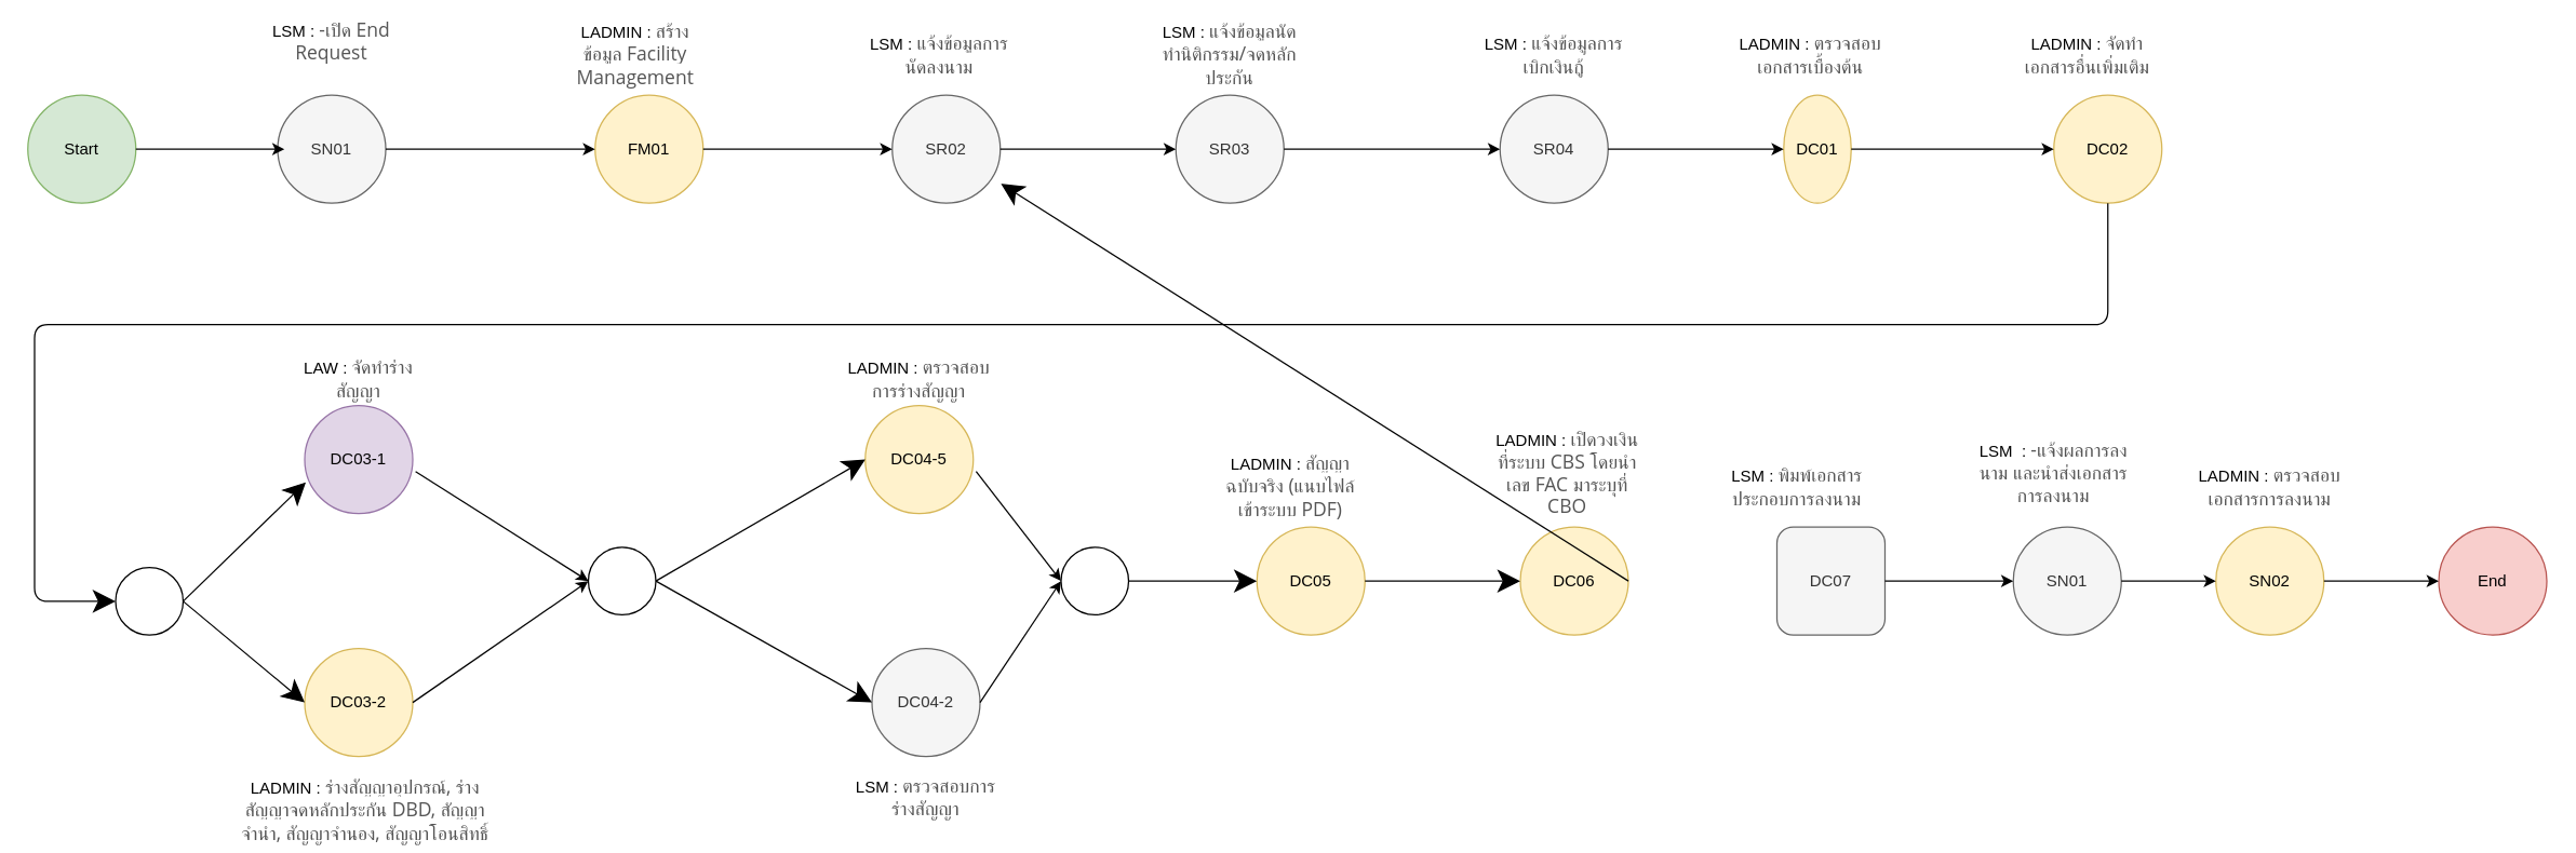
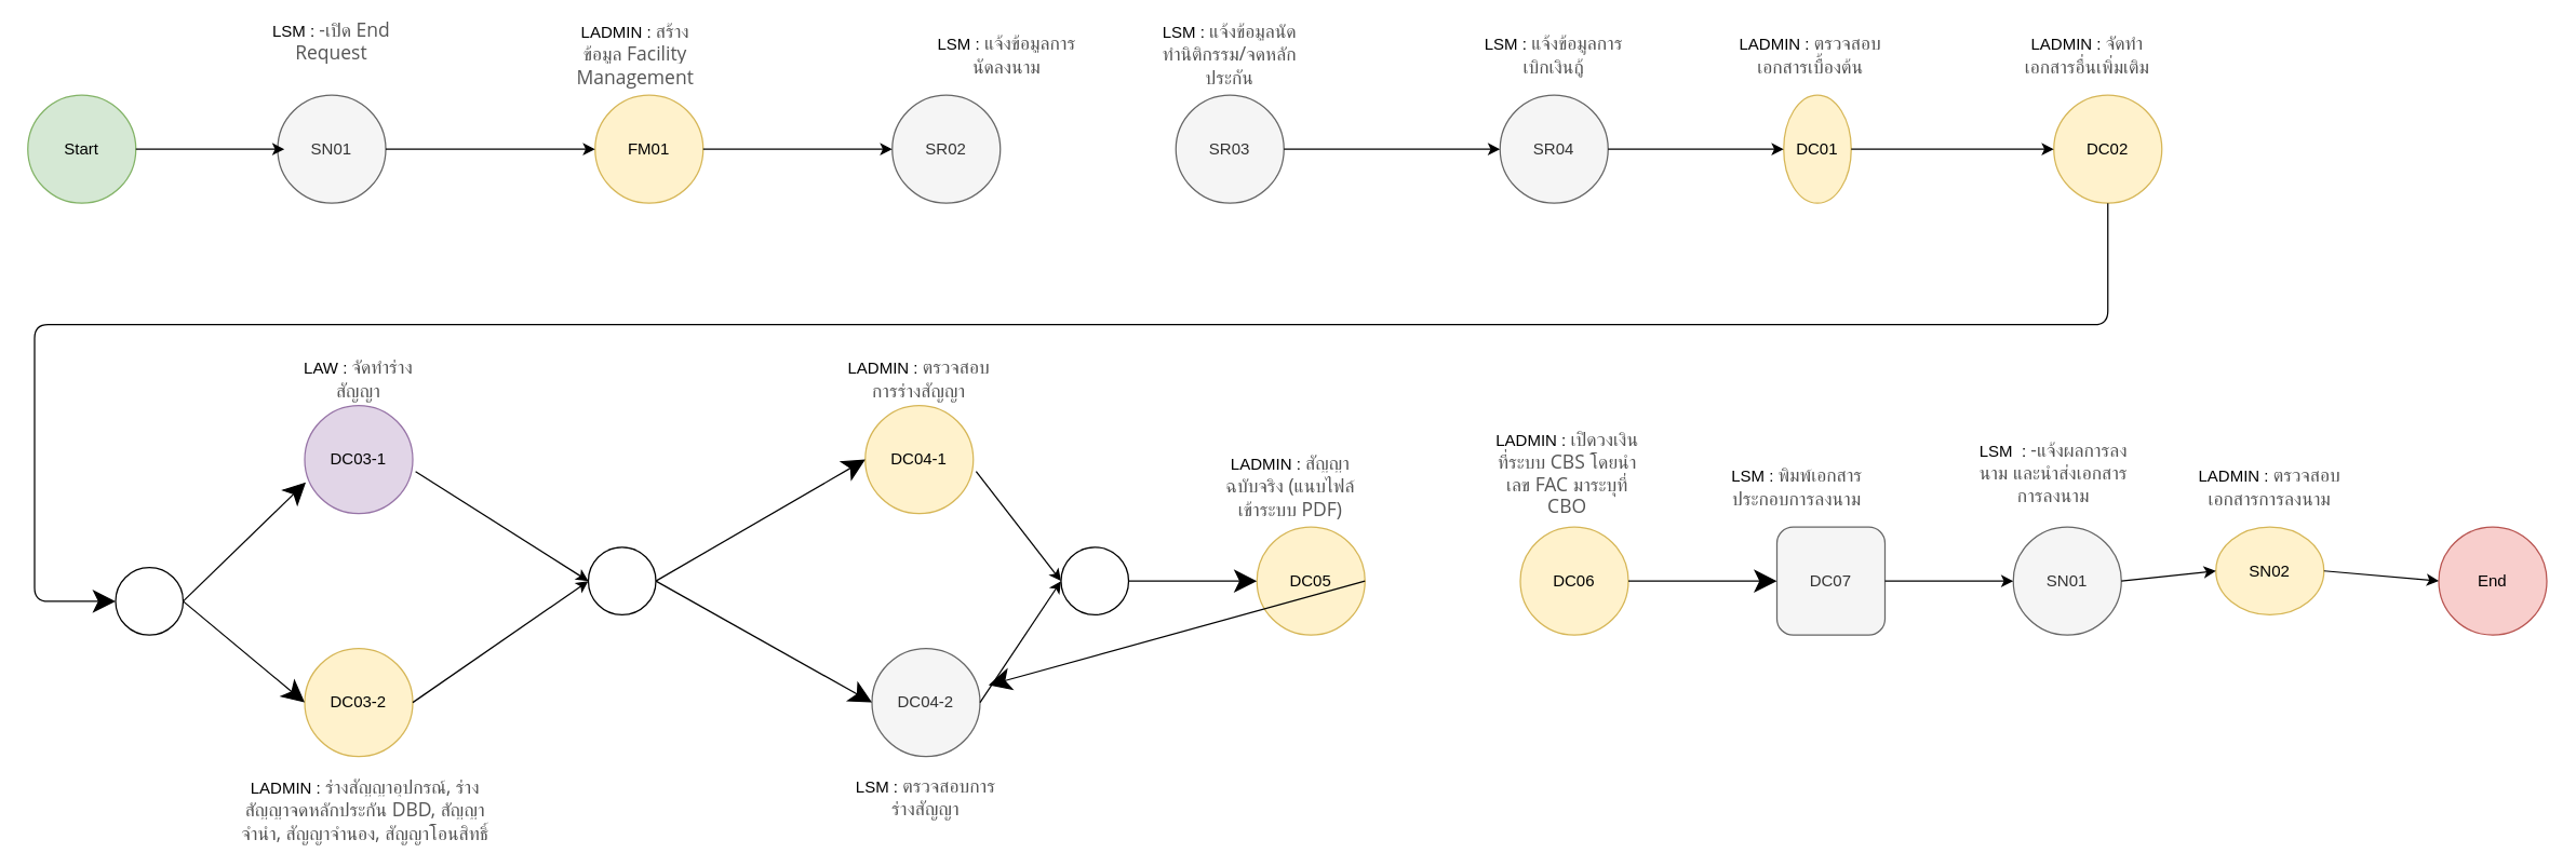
- <mxCell id="5" value="LSM :&amp;nbsp;&lt;span style=&quot;color: rgb(85 , 85 , 85) ; font-family: &amp;#34;open sans&amp;#34; , sans-serif ; font-size: 14px ; text-align: left ; background-color: rgb(255 , 255 , 255)&quot;&gt;แจ้งข้อมูลการนัดลงนาม&lt;/span&gt;" style="text;html=1;strokeColor=none;fillColor=none;align=center;verticalAlign=middle;whiteSpace=wrap;rounded=0;" parent="1" vertex="1"><mxGeometry x="640" y="30" width="110" height="20" as="geometry" /></mxCell>
+ <mxCell id="5" value="LSM :&amp;nbsp;&lt;span style=&quot;color: rgb(85 , 85 , 85) ; font-family: &amp;#34;open sans&amp;#34; , sans-serif ; font-size: 14px ; text-align: left ; background-color: rgb(255 , 255 , 255)&quot;&gt;แจ้งข้อมูลการนัดลงนาม&lt;/span&gt;" style="text;html=1;strokeColor=none;fillColor=none;align=center;verticalAlign=middle;whiteSpace=wrap;rounded=0;" parent="1" vertex="1"><mxGeometry x="690" y="30" width="110" height="20" as="geometry" /></mxCell>
- <mxCell id="12" value="" style="endArrow=classic;html=1;exitX=1;exitY=0.5;exitDx=0;exitDy=0;entryX=0;entryY=0.5;entryDx=0;entryDy=0;" parent="1" source="7" target="10" edge="1"><mxGeometry width="50" height="50" relative="1" as="geometry"><mxPoint x="590" y="150" as="sourcePoint" /><mxPoint x="640" y="100" as="targetPoint" /></mxGeometry></mxCell>
- <mxCell id="43" value="" style="endArrow=classic;html=1;startSize=14;endSize=14;sourcePerimeterSpacing=8;targetPerimeterSpacing=8;exitX=1;exitY=0.5;exitDx=0;exitDy=0;" parent="1" source="41" target="7" edge="1"><mxGeometry width="50" height="50" relative="1" as="geometry"><mxPoint x="930" y="590" as="sourcePoint" /><mxPoint x="980" y="540" as="targetPoint" /></mxGeometry></mxCell>
+ <mxCell id="43" value="" style="endArrow=classic;html=1;startSize=14;endSize=14;sourcePerimeterSpacing=8;targetPerimeterSpacing=8;exitX=1;exitY=0.5;exitDx=0;exitDy=0;entryX=0;entryY=0.5;entryDx=0;entryDy=0;" parent="1" source="41" target="23" edge="1"><mxGeometry width="50" height="50" relative="1" as="geometry"><mxPoint x="930" y="590" as="sourcePoint" /><mxPoint x="980" y="540" as="targetPoint" /></mxGeometry></mxCell>
- <mxCell id="19" value="DC04-5" style="ellipse;whiteSpace=wrap;html=1;aspect=fixed;fillColor=#fff2cc;strokeColor=#d6b656;" parent="1" vertex="1"><mxGeometry x="640" y="300" width="80" height="80" as="geometry" /></mxCell>
+ <mxCell id="19" value="DC04-1" style="ellipse;whiteSpace=wrap;html=1;aspect=fixed;fillColor=#fff2cc;strokeColor=#d6b656;" parent="1" vertex="1"><mxGeometry x="640" y="300" width="80" height="80" as="geometry" /></mxCell>
- <mxCell id="42" value="" style="endArrow=classic;html=1;startSize=14;endSize=14;sourcePerimeterSpacing=8;targetPerimeterSpacing=8;exitX=1;exitY=0.5;exitDx=0;exitDy=0;entryX=0;entryY=0.5;entryDx=0;entryDy=0;" parent="1" source="39" target="41" edge="1"><mxGeometry width="50" height="50" relative="1" as="geometry"><mxPoint x="930" y="590" as="sourcePoint" /><mxPoint x="1110" y="430" as="targetPoint" /></mxGeometry></mxCell>
+ <mxCell id="42" value="" style="endArrow=classic;html=1;startSize=14;endSize=14;sourcePerimeterSpacing=8;targetPerimeterSpacing=8;exitX=1;exitY=0.5;exitDx=0;exitDy=0;" parent="1" source="39" target="18" edge="1"><mxGeometry width="50" height="50" relative="1" as="geometry"><mxPoint x="930" y="590" as="sourcePoint" /><mxPoint x="1110" y="430" as="targetPoint" /></mxGeometry></mxCell>
- <mxCell id="26" value="SN02" style="ellipse;whiteSpace=wrap;html=1;aspect=fixed;fillColor=#fff2cc;strokeColor=#d6b656;" parent="1" vertex="1"><mxGeometry x="1640" y="390" width="80" height="80" as="geometry" /></mxCell>
+ <mxCell id="26" value="SN02" style="ellipse;whiteSpace=wrap;html=1;aspect=fixed;fillColor=#fff2cc;strokeColor=#d6b656;" parent="1" vertex="1"><mxGeometry x="1640" y="390" width="80" height="65" as="geometry" /></mxCell>
